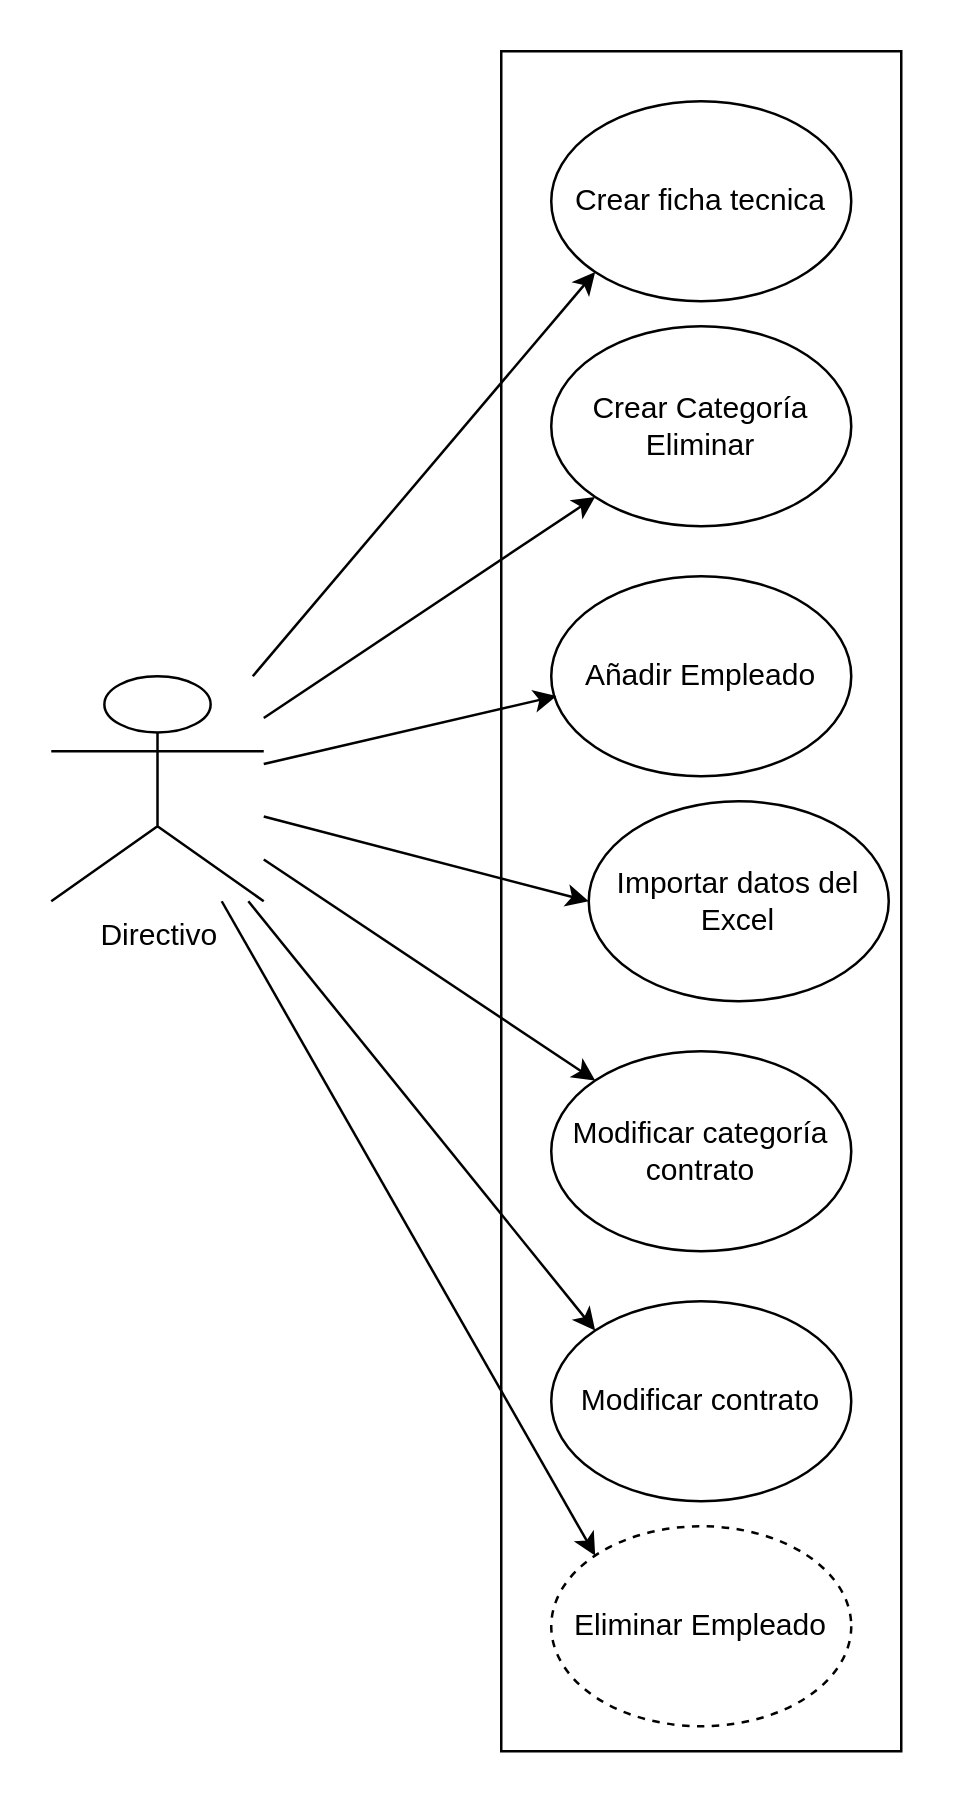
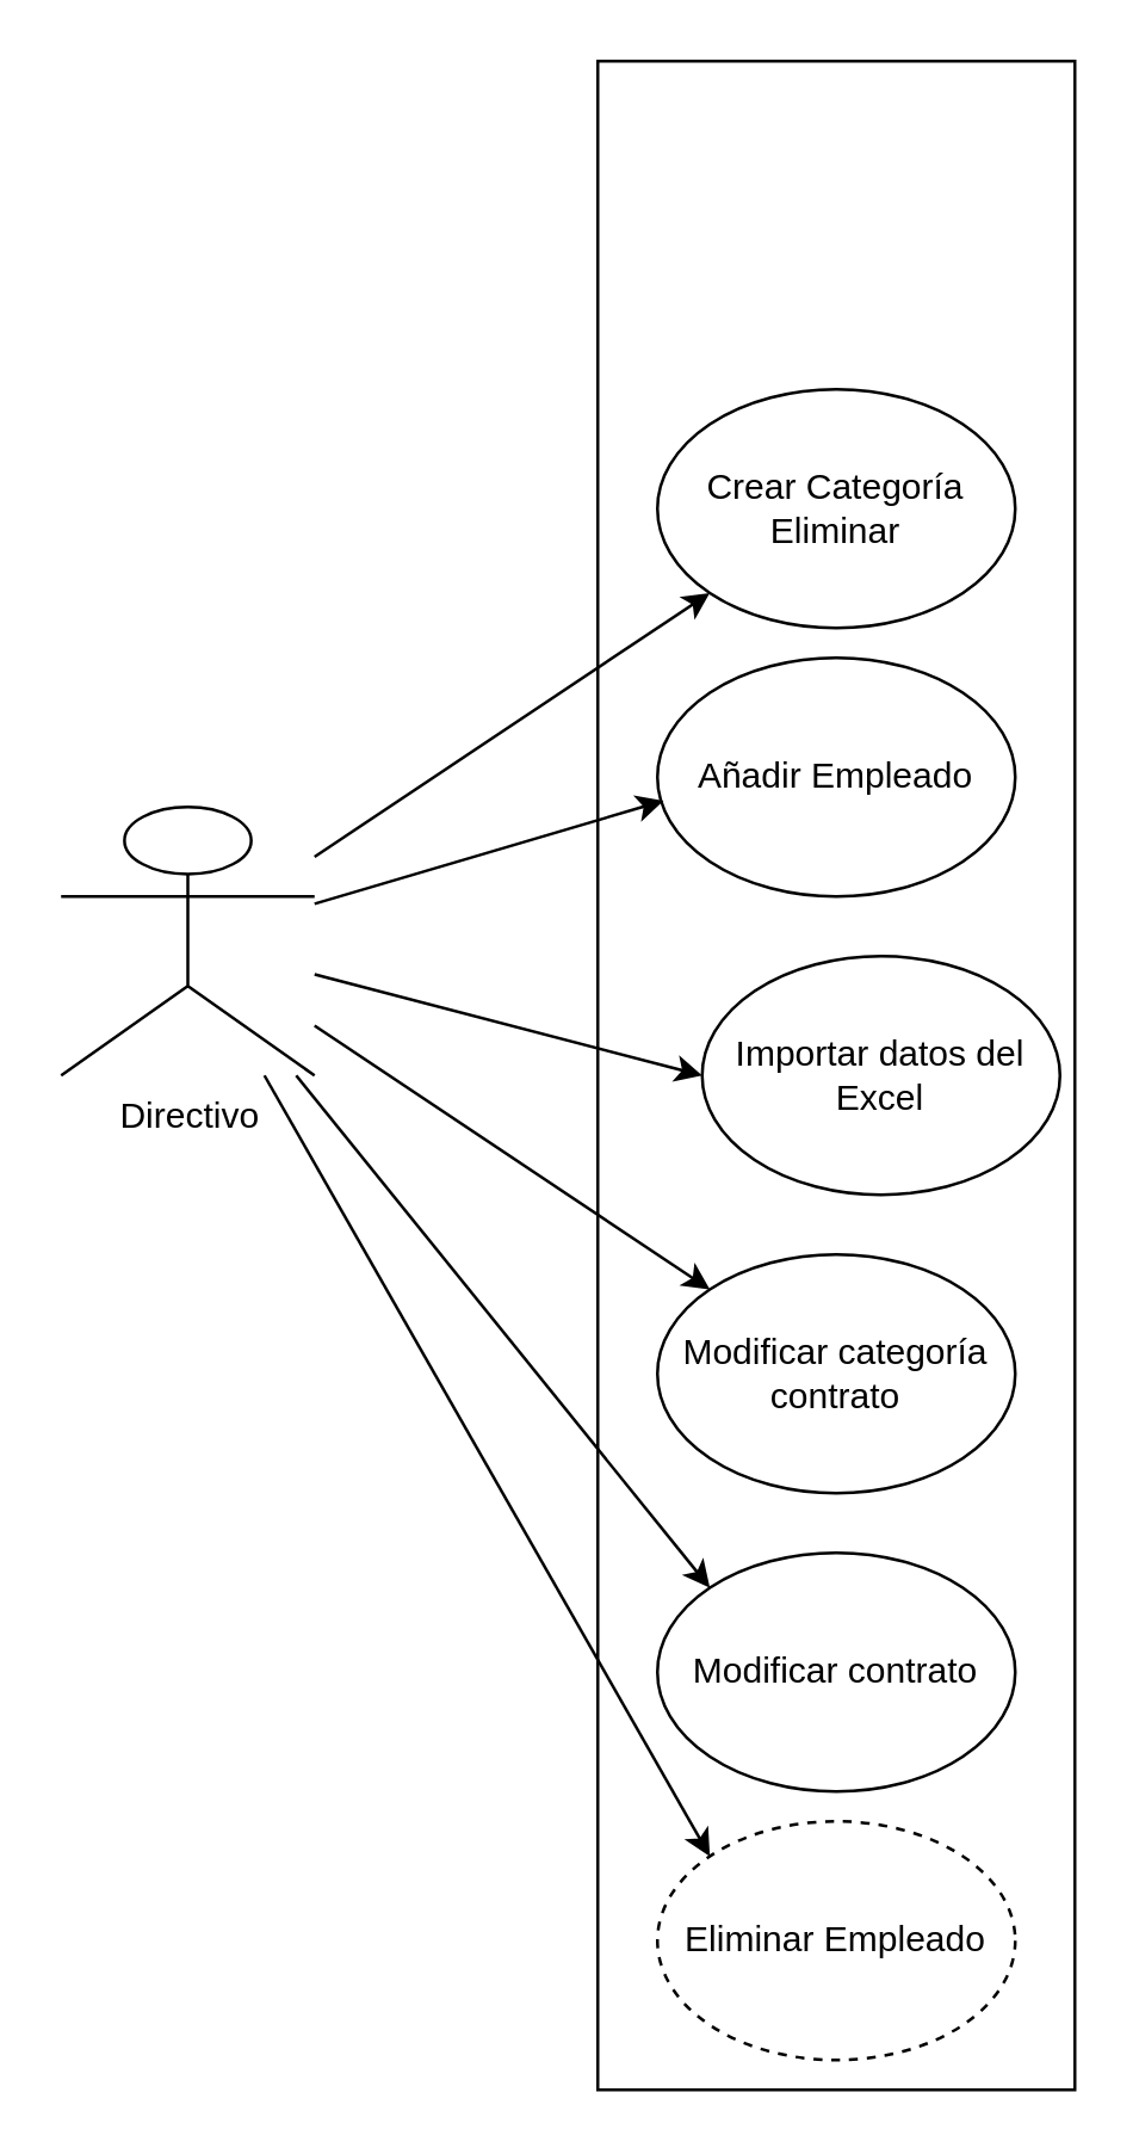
- <mxCell id="6" value="Crear ficha tecnica" style="ellipse;whiteSpace=wrap;html=1;strokeColor=#000000;fillColor=none;fontColor=#000000;" vertex="1" parent="1"><mxGeometry x="220" y="40" width="120" height="80" as="geometry" /></mxCell>
- <mxCell id="11" value="" style="endArrow=classic;html=1;rounded=0;entryX=0;entryY=1;entryDx=0;entryDy=0;" edge="1" parent="1" source="3" target="6"><mxGeometry width="50" height="50" relative="1" as="geometry"><mxPoint x="80" y="260" as="sourcePoint" /><mxPoint x="100" y="180" as="targetPoint" /></mxGeometry></mxCell>
- <mxCell id="4" value="Añadir Empleado" style="ellipse;whiteSpace=wrap;html=1;strokeColor=#000000;fillColor=none;fontColor=#000000;" vertex="1" parent="1"><mxGeometry x="220" y="230" width="120" height="80" as="geometry" /></mxCell>
+ <mxCell id="4" value="Añadir Empleado" style="ellipse;whiteSpace=wrap;html=1;strokeColor=#000000;fillColor=none;fontColor=#000000;" vertex="1" parent="1"><mxGeometry x="220" y="220" width="120" height="80" as="geometry" /></mxCell>
